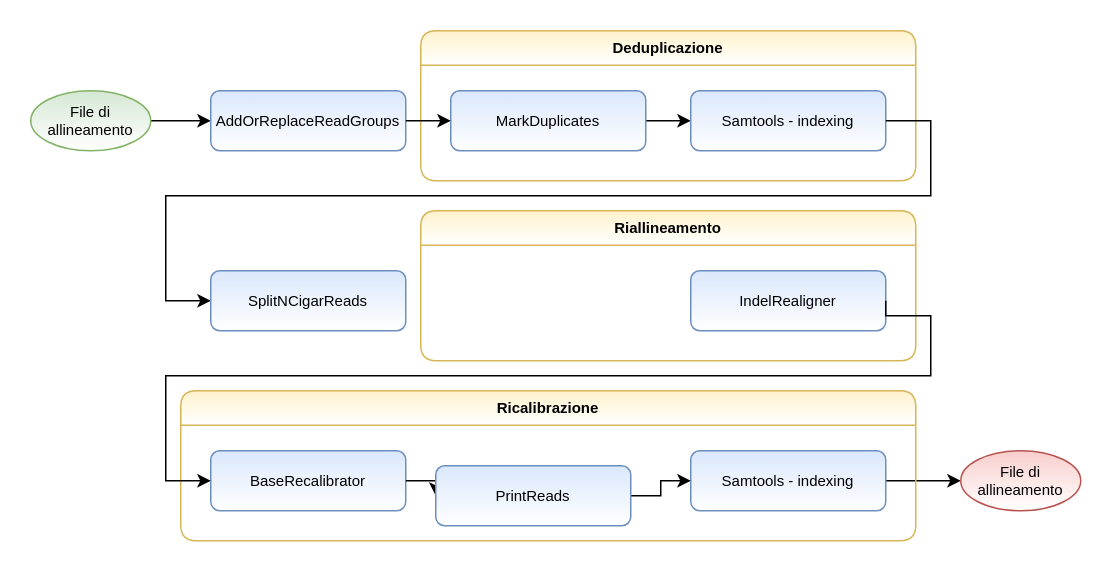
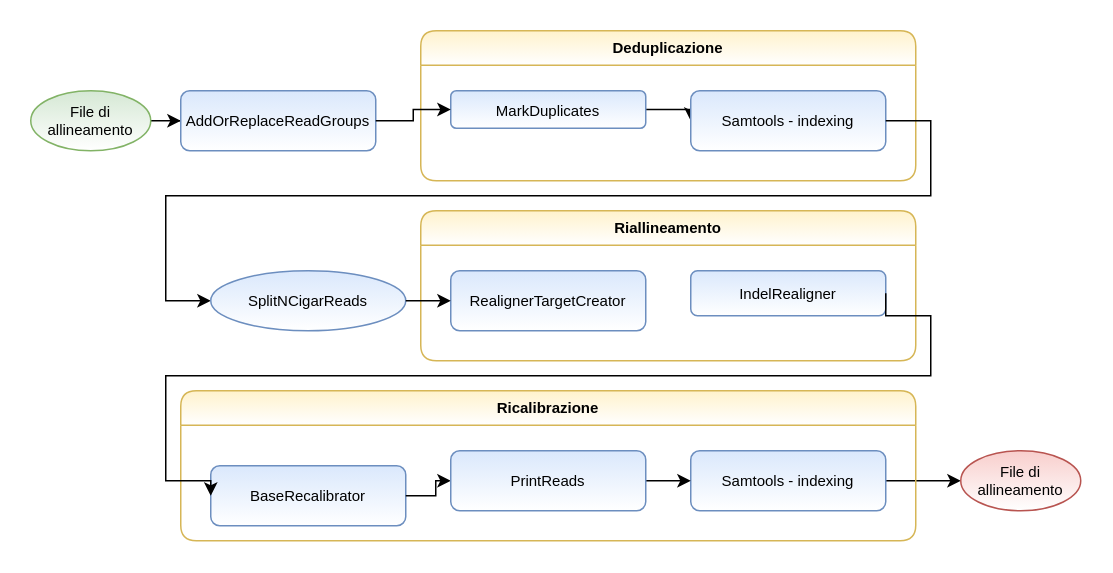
- <mxCell id="15" value="AddOrReplaceReadGroups" style="rounded=1;whiteSpace=wrap;html=1;fontSize=10;fillColor=#dae8fc;strokeColor=#6c8ebf;gradientColor=#ffffff;" parent="1" vertex="1"><mxGeometry x="140" y="60" width="130" height="40" as="geometry" /></mxCell>
+ <mxCell id="15" value="AddOrReplaceReadGroups" style="rounded=1;whiteSpace=wrap;html=1;fontSize=10;fillColor=#dae8fc;strokeColor=#6c8ebf;gradientColor=#ffffff;" parent="1" vertex="1"><mxGeometry x="120" y="60" width="130" height="40" as="geometry" /></mxCell>
- <mxCell id="7" value="MarkDuplicates" style="rounded=1;whiteSpace=wrap;html=1;fontSize=10;fillColor=#dae8fc;strokeColor=#6c8ebf;gradientColor=#ffffff;" parent="5" vertex="1"><mxGeometry x="20" y="40" width="130" height="40" as="geometry" /></mxCell>
+ <mxCell id="7" value="MarkDuplicates" style="rounded=1;whiteSpace=wrap;html=1;fontSize=10;fillColor=#dae8fc;strokeColor=#6c8ebf;gradientColor=#ffffff;" parent="5" vertex="1"><mxGeometry x="20" y="40" width="130" height="25" as="geometry" /></mxCell>
- <mxCell id="17" value="SplitNCigarReads" style="rounded=1;whiteSpace=wrap;html=1;fontSize=10;fillColor=#dae8fc;strokeColor=#6c8ebf;gradientColor=#ffffff;" parent="1" vertex="1"><mxGeometry x="140" y="180" width="130" height="40" as="geometry" /></mxCell>
+ <mxCell id="17" value="SplitNCigarReads" style="ellipse;whiteSpace=wrap;html=1;fontSize=10;fillColor=#dae8fc;strokeColor=#6c8ebf;gradientColor=#ffffff;" parent="1" vertex="1"><mxGeometry x="140" y="180" width="130" height="40" as="geometry" /></mxCell>
+ <mxCell id="18" style="edgeStyle=orthogonalEdgeStyle;rounded=0;orthogonalLoop=1;jettySize=auto;html=1;fontSize=10;" parent="1" source="17" target="3" edge="1"><mxGeometry relative="1" as="geometry" /></mxCell>
+ <mxCell id="3" value="RealignerTargetCreator" style="rounded=1;whiteSpace=wrap;html=1;fontSize=10;fillColor=#dae8fc;strokeColor=#6c8ebf;gradientColor=#ffffff;" parent="2" vertex="1"><mxGeometry x="20" y="40" width="130" height="40" as="geometry" /></mxCell>
- <mxCell id="4" value="IndelRealigner" style="rounded=1;whiteSpace=wrap;html=1;fontSize=10;fillColor=#dae8fc;strokeColor=#6c8ebf;gradientColor=#ffffff;" parent="2" vertex="1"><mxGeometry x="180" y="40" width="130" height="40" as="geometry" /></mxCell>
+ <mxCell id="4" value="IndelRealigner" style="rounded=1;whiteSpace=wrap;html=1;fontSize=10;fillColor=#dae8fc;strokeColor=#6c8ebf;gradientColor=#ffffff;" parent="2" vertex="1"><mxGeometry x="180" y="40" width="130" height="30" as="geometry" /></mxCell>
- <mxCell id="21" value="BaseRecalibrator" style="rounded=1;whiteSpace=wrap;html=1;fontSize=10;fillColor=#dae8fc;strokeColor=#6c8ebf;gradientColor=#ffffff;" parent="1" vertex="1"><mxGeometry x="140" y="300" width="130" height="40" as="geometry" /></mxCell>
+ <mxCell id="21" value="BaseRecalibrator" style="rounded=1;whiteSpace=wrap;html=1;fontSize=10;fillColor=#dae8fc;strokeColor=#6c8ebf;gradientColor=#ffffff;" parent="1" vertex="1"><mxGeometry x="140" y="310" width="130" height="40" as="geometry" /></mxCell>
- <mxCell id="25" value="PrintReads" style="rounded=1;whiteSpace=wrap;html=1;fontSize=10;fillColor=#dae8fc;strokeColor=#6c8ebf;gradientColor=#ffffff;" parent="1" vertex="1"><mxGeometry x="290" y="310" width="130" height="40" as="geometry" /></mxCell>
+ <mxCell id="25" value="PrintReads" style="rounded=1;whiteSpace=wrap;html=1;fontSize=10;fillColor=#dae8fc;strokeColor=#6c8ebf;gradientColor=#ffffff;" parent="1" vertex="1"><mxGeometry x="300" y="300" width="130" height="40" as="geometry" /></mxCell>
